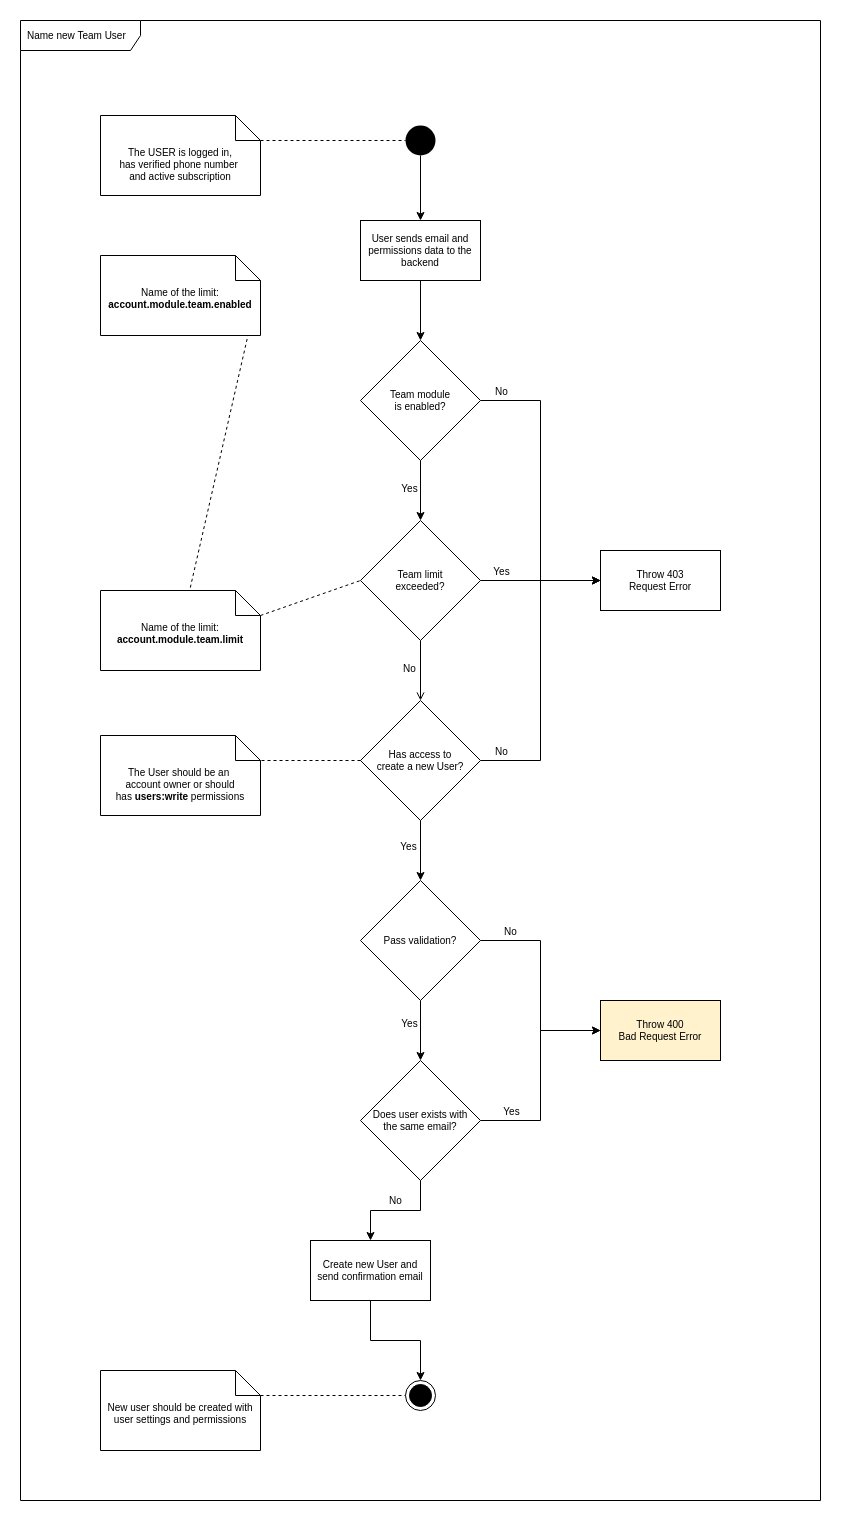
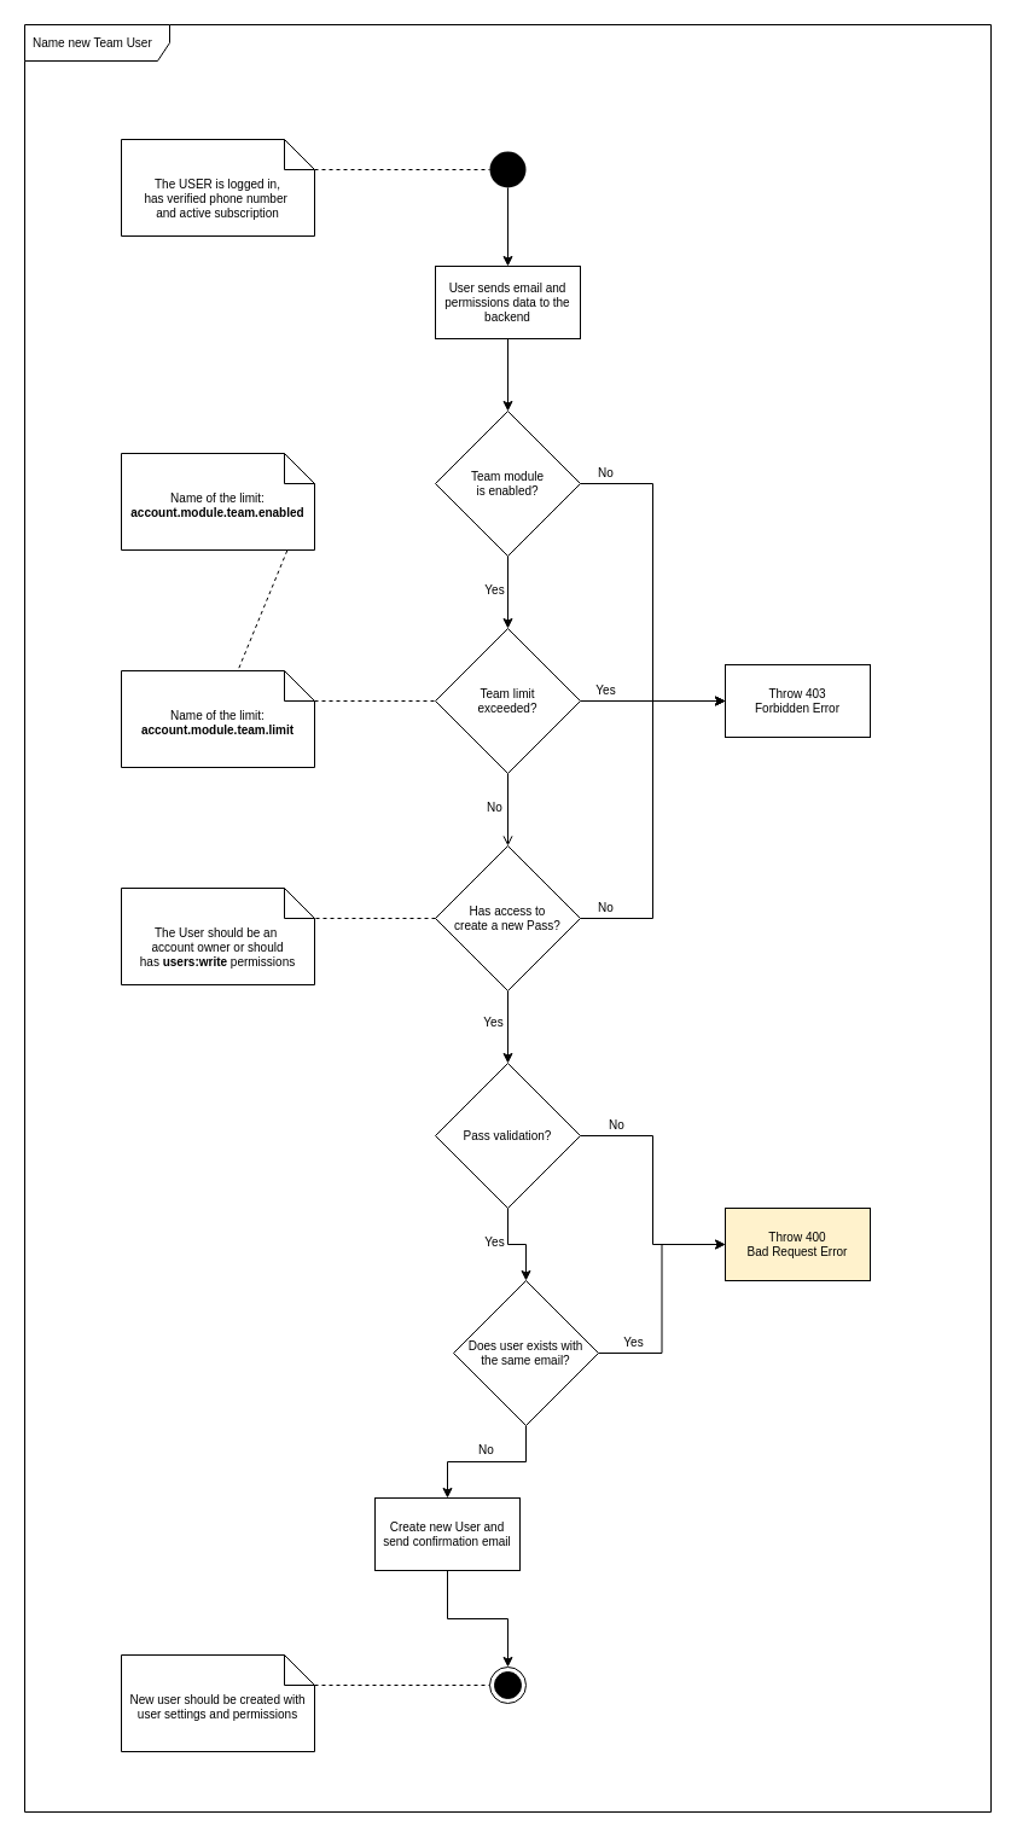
- <mxCell id="43" value="Name of the limit:&lt;br&gt;&lt;b&gt;account.module.team.enabled&lt;/b&gt;" style="shape=note2;boundedLbl=1;whiteSpace=wrap;html=1;size=25;verticalAlign=top;align=center;fontSize=10;" vertex="1" parent="1"><mxGeometry x="100" y="255" width="160" height="80" as="geometry" /></mxCell>
+ <mxCell id="43" value="Name of the limit:&lt;br&gt;&lt;b&gt;account.module.team.enabled&lt;/b&gt;" style="shape=note2;boundedLbl=1;whiteSpace=wrap;html=1;size=25;verticalAlign=top;align=center;fontSize=10;" vertex="1" parent="1"><mxGeometry x="100" y="375" width="160" height="80" as="geometry" /></mxCell>
- <mxCell id="11" value="&lt;font style=&quot;font-size: 10px&quot;&gt;Throw 403&lt;br style=&quot;font-size: 10px;&quot;&gt;Request Error&lt;/font&gt;" style="rounded=0;whiteSpace=wrap;html=1;fontSize=10;" vertex="1" parent="1"><mxGeometry x="600" y="550" width="120" height="60" as="geometry" /></mxCell>
+ <mxCell id="11" value="&lt;font style=&quot;font-size: 10px&quot;&gt;Throw 403&lt;br style=&quot;font-size: 10px;&quot;&gt;Forbidden Error&lt;/font&gt;" style="rounded=0;whiteSpace=wrap;html=1;fontSize=10;" vertex="1" parent="1"><mxGeometry x="600" y="550" width="120" height="60" as="geometry" /></mxCell>
- <mxCell id="42" value="Name of the limit:&lt;br&gt;&lt;b&gt;account.module.team.limit&lt;/b&gt;" style="shape=note2;boundedLbl=1;whiteSpace=wrap;html=1;size=25;verticalAlign=top;align=center;fontSize=10;" vertex="1" parent="1"><mxGeometry x="100" y="590" width="160" height="80" as="geometry" /></mxCell>
+ <mxCell id="42" value="Name of the limit:&lt;br&gt;&lt;b&gt;account.module.team.limit&lt;/b&gt;" style="shape=note2;boundedLbl=1;whiteSpace=wrap;html=1;size=25;verticalAlign=top;align=center;fontSize=10;" vertex="1" parent="1"><mxGeometry x="100" y="555" width="160" height="80" as="geometry" /></mxCell>
- <mxCell id="23" value="&lt;font style=&quot;font-size: 10px;&quot;&gt;Has access to&lt;br style=&quot;font-size: 10px;&quot;&gt;create a new User?&lt;br style=&quot;font-size: 10px;&quot;&gt;&lt;/font&gt;" style="rhombus;whiteSpace=wrap;html=1;fontSize=10;" vertex="1" parent="1"><mxGeometry x="360" y="700" width="120" height="120" as="geometry" /></mxCell>
+ <mxCell id="23" value="&lt;font style=&quot;font-size: 10px;&quot;&gt;Has access to&lt;br style=&quot;font-size: 10px;&quot;&gt;create a new Pass?&lt;br style=&quot;font-size: 10px;&quot;&gt;&lt;/font&gt;" style="rhombus;whiteSpace=wrap;html=1;fontSize=10;" vertex="1" parent="1"><mxGeometry x="360" y="700" width="120" height="120" as="geometry" /></mxCell>
- <mxCell id="27" value="No" style="edgeStyle=orthogonalEdgeStyle;rounded=0;orthogonalLoop=1;jettySize=auto;html=1;entryX=0;entryY=0.5;entryDx=0;entryDy=0;verticalAlign=bottom;fontSize=10;" edge="1" parent="1" source="30" target="31"><mxGeometry x="-0.714" relative="1" as="geometry"><mxPoint as="offset" /></mxGeometry></mxCell>
+ <mxCell id="27" value="No" style="edgeStyle=orthogonalEdgeStyle;rounded=0;orthogonalLoop=1;jettySize=auto;html=1;entryX=0;entryY=0.5;entryDx=0;entryDy=0;verticalAlign=bottom;fontSize=10;endArrow=open;" edge="1" parent="1" source="30" target="31"><mxGeometry x="-0.714" relative="1" as="geometry"><mxPoint as="offset" /></mxGeometry></mxCell>
- <mxCell id="35" value="&lt;font style=&quot;font-size: 10px;&quot;&gt;Does user exists with &lt;br style=&quot;font-size: 10px;&quot;&gt;the same email?&lt;br style=&quot;font-size: 10px;&quot;&gt;&lt;/font&gt;" style="rhombus;whiteSpace=wrap;html=1;fontSize=10;" vertex="1" parent="1"><mxGeometry x="360" y="1060" width="120" height="120" as="geometry" /></mxCell>
+ <mxCell id="35" value="&lt;font style=&quot;font-size: 10px;&quot;&gt;Does user exists with &lt;br style=&quot;font-size: 10px;&quot;&gt;the same email?&lt;br style=&quot;font-size: 10px;&quot;&gt;&lt;/font&gt;" style="rhombus;whiteSpace=wrap;html=1;fontSize=10;" vertex="1" parent="1"><mxGeometry x="375" y="1060" width="120" height="120" as="geometry" /></mxCell>
